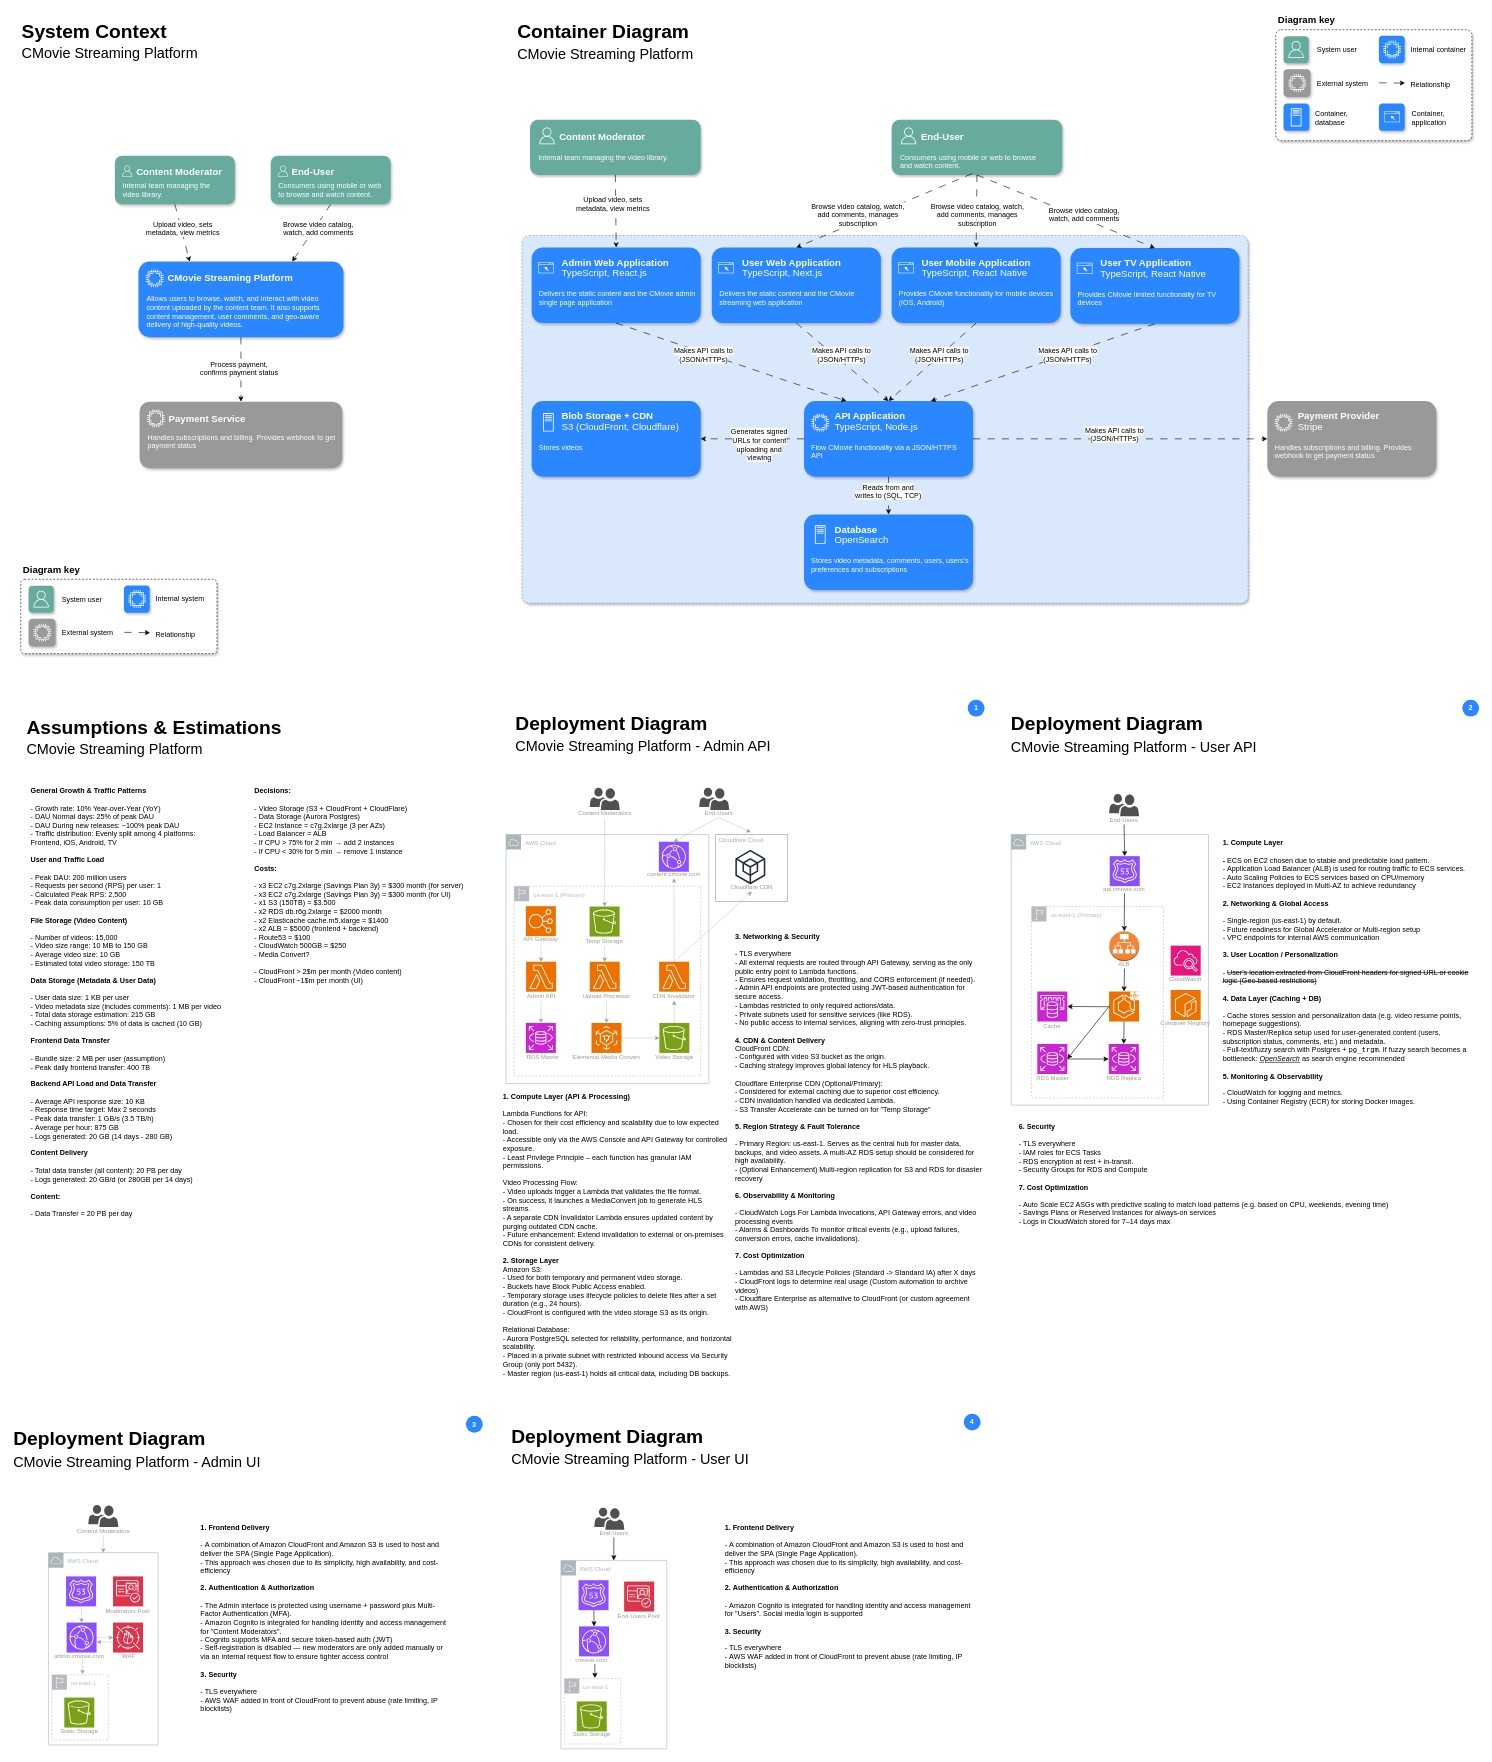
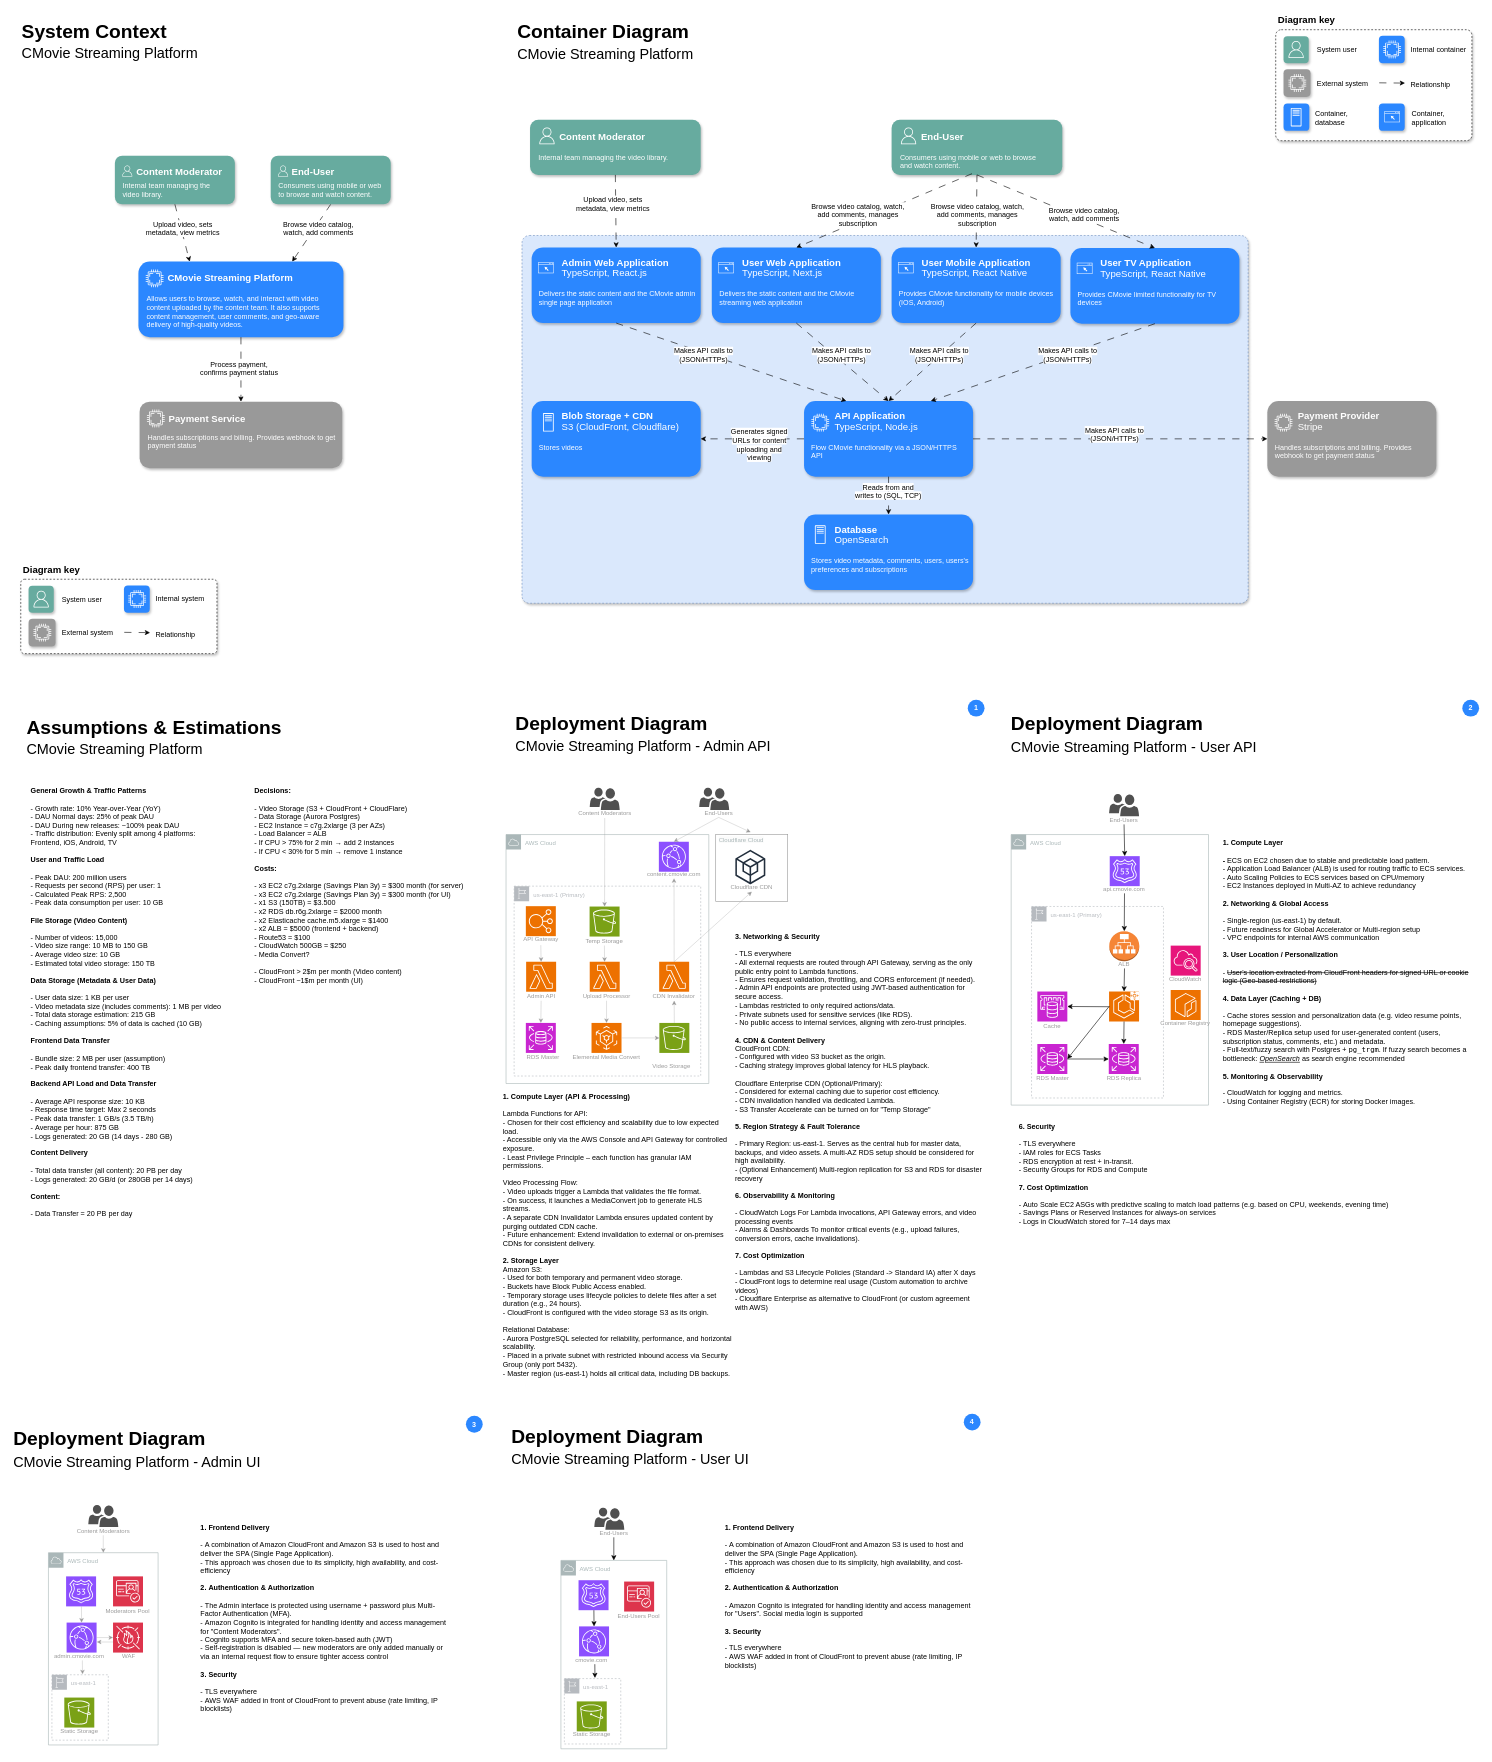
- <mxCell id="153" value="&lt;font color=&quot;#999999&quot;&gt;&lt;span style=&quot;font-size: 10px;&quot;&gt;Video Storage&lt;/span&gt;&lt;/font&gt;" style="text;html=1;align=center;verticalAlign=middle;whiteSpace=wrap;rounded=0;" vertex="1" parent="1"><mxGeometry x="1090.55" y="1754.58" width="66" height="15" as="geometry" /></mxCell>
+ <mxCell id="153" value="&lt;font color=&quot;#999999&quot;&gt;&lt;span style=&quot;font-size: 10px;&quot;&gt;Video Storage&lt;/span&gt;&lt;/font&gt;" style="text;html=1;align=center;verticalAlign=middle;whiteSpace=wrap;rounded=0;" vertex="1" parent="1"><mxGeometry x="1085.55" y="1769.58" width="66" height="15" as="geometry" /></mxCell>
